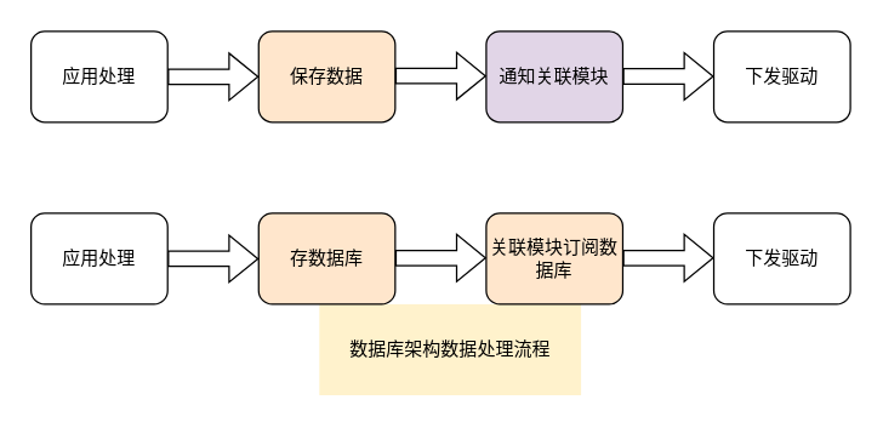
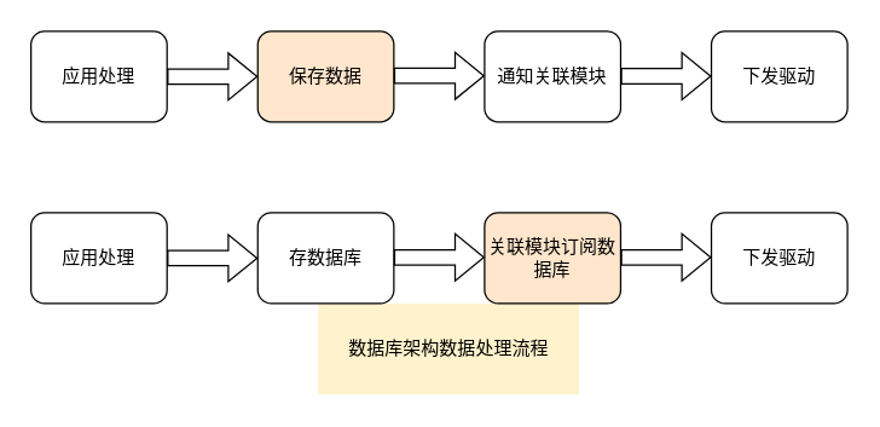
- <mxCell id="5" value="通知关联模块" style="rounded=1;whiteSpace=wrap;html=1;fontSize=12;fontFamily=宋体;fillColor=#e1d5e7;" parent="1" vertex="1"><mxGeometry x="320" y="20" width="90" height="60" as="geometry" /></mxCell>
+ <mxCell id="5" value="通知关联模块" style="rounded=1;whiteSpace=wrap;html=1;fontSize=12;fontFamily=宋体;" parent="1" vertex="1"><mxGeometry x="320" y="20" width="90" height="60" as="geometry" /></mxCell>
- <mxCell id="11" value="存数据库" style="rounded=1;whiteSpace=wrap;html=1;fontSize=12;fontFamily=宋体;fillColor=#ffe6cc;" parent="1" vertex="1"><mxGeometry x="170" y="140" width="90" height="60" as="geometry" /></mxCell>
+ <mxCell id="11" value="存数据库" style="rounded=1;whiteSpace=wrap;html=1;fontSize=12;fontFamily=宋体;" parent="1" vertex="1"><mxGeometry x="170" y="140" width="90" height="60" as="geometry" /></mxCell>
